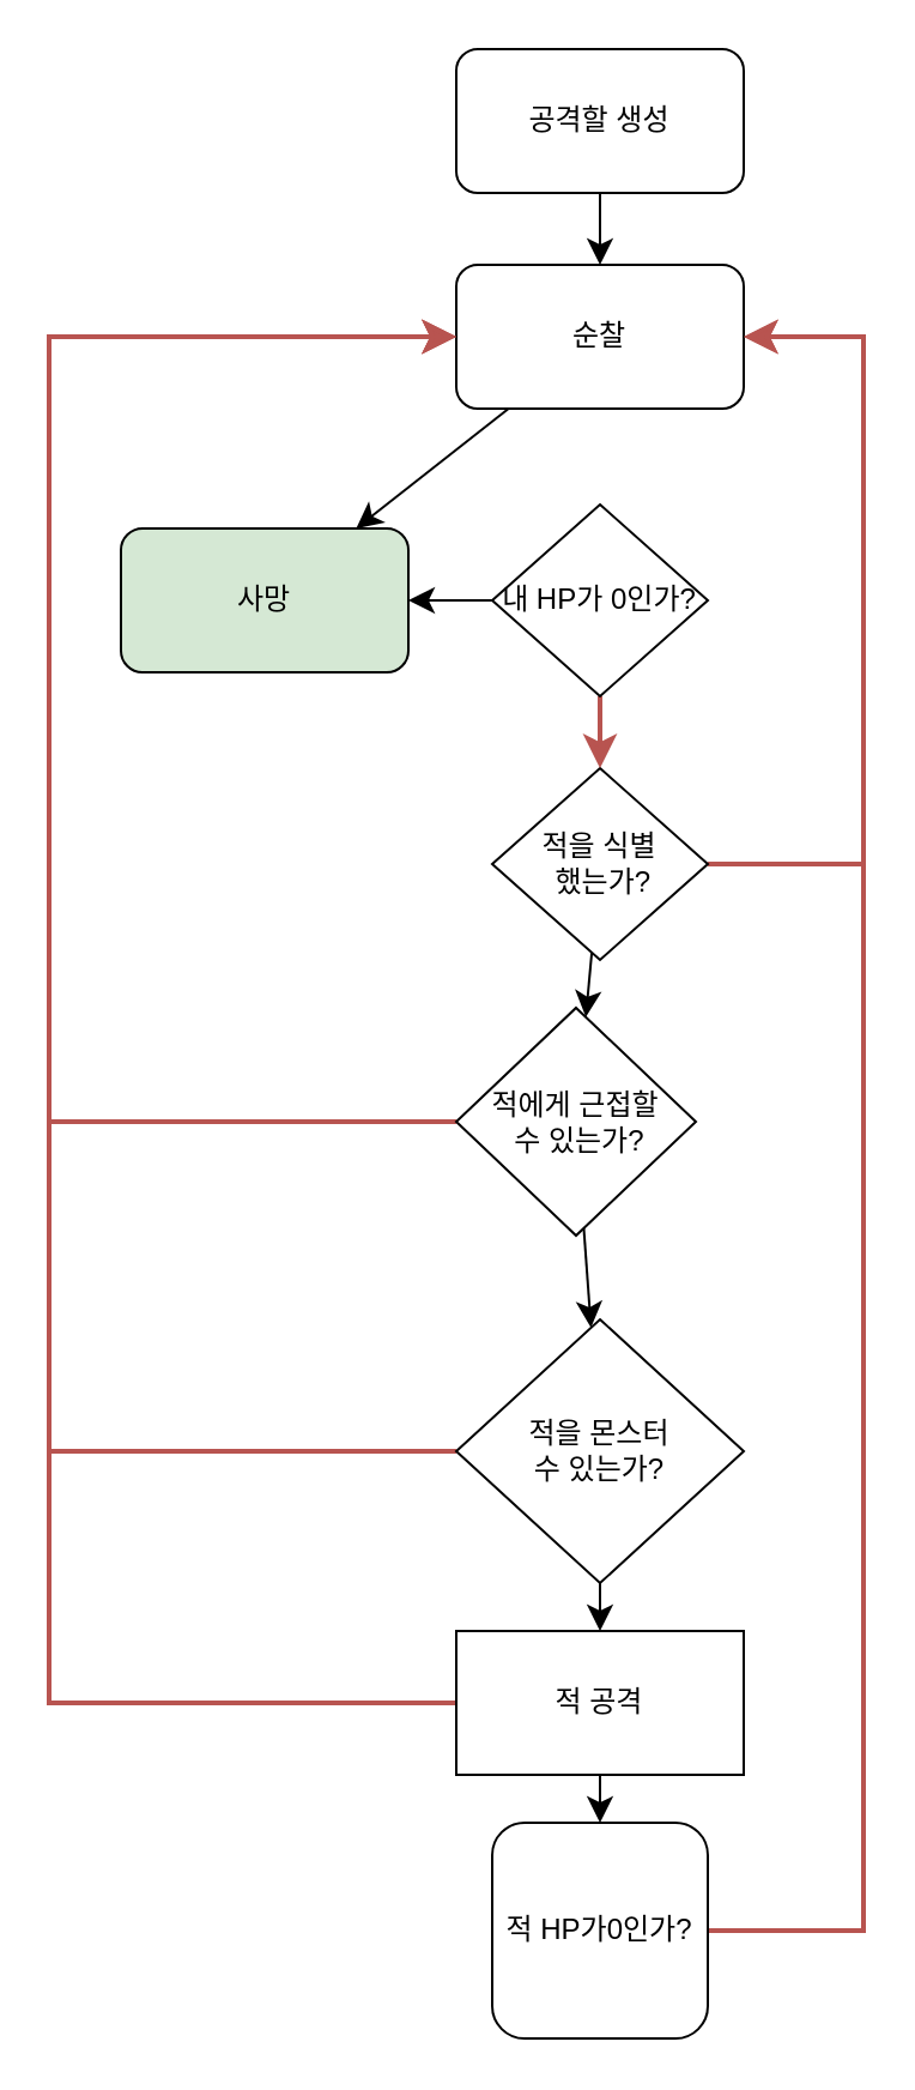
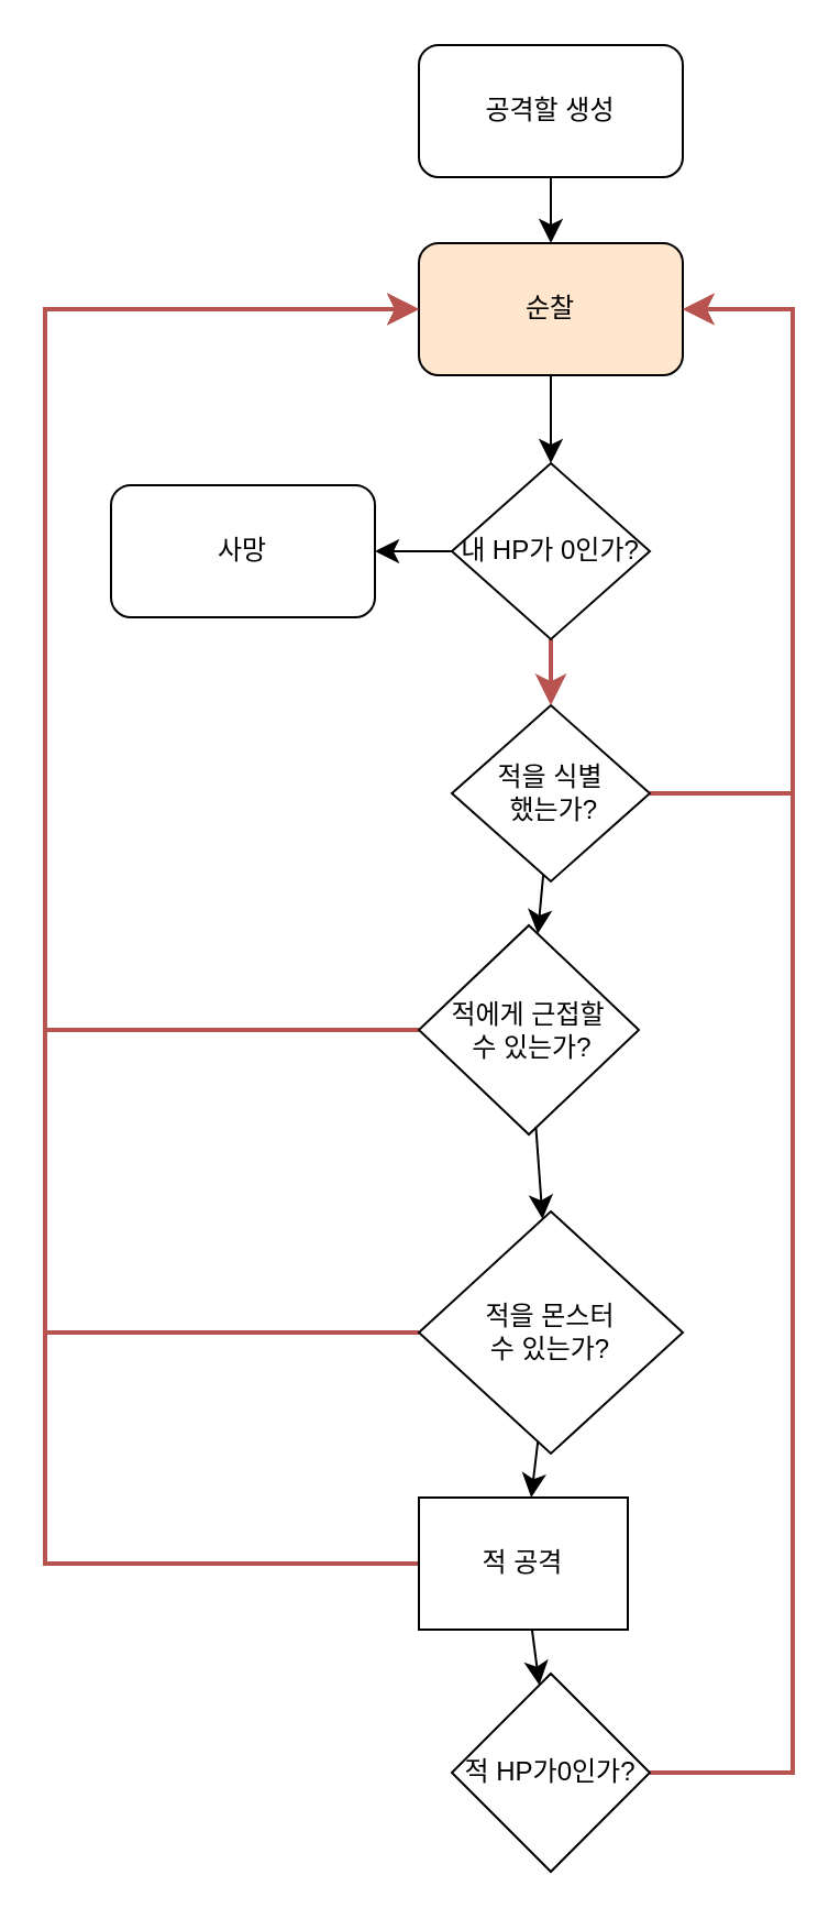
- <mxCell id="5" value="순찰" style="rounded=1;whiteSpace=wrap;html=1;labelBackgroundColor=none;" vertex="1" parent="1"><mxGeometry x="190" y="110" width="120" height="60" as="geometry" /></mxCell>
+ <mxCell id="5" value="순찰" style="rounded=1;whiteSpace=wrap;html=1;labelBackgroundColor=none;fillColor=#ffe6cc;" vertex="1" parent="1"><mxGeometry x="190" y="110" width="120" height="60" as="geometry" /></mxCell>
- <mxCell id="4" value="" style="edgeStyle=none;curved=1;rounded=0;orthogonalLoop=1;jettySize=auto;html=1;fontSize=12;startSize=8;endSize=8;" edge="1" parent="1" source="5" target="24"><mxGeometry relative="1" as="geometry" /></mxCell>
+ <mxCell id="4" value="" style="edgeStyle=none;curved=1;rounded=0;orthogonalLoop=1;jettySize=auto;html=1;fontSize=12;startSize=8;endSize=8;" edge="1" parent="1" source="5" target="23"><mxGeometry relative="1" as="geometry" /></mxCell>
- <mxCell id="24" value="사망" style="whiteSpace=wrap;html=1;rounded=1;labelBackgroundColor=none;fillColor=#d5e8d4;" vertex="1" parent="1"><mxGeometry x="50" y="220" width="120" height="60" as="geometry" /></mxCell>
+ <mxCell id="24" value="사망" style="whiteSpace=wrap;html=1;rounded=1;labelBackgroundColor=none;" vertex="1" parent="1"><mxGeometry x="50" y="220" width="120" height="60" as="geometry" /></mxCell>
- <mxCell id="18" value="적 공격" style="whiteSpace=wrap;html=1;rounded=0;labelBackgroundColor=none;" vertex="1" parent="1"><mxGeometry x="190" y="680" width="120" height="60" as="geometry" /></mxCell>
+ <mxCell id="18" value="적 공격" style="whiteSpace=wrap;html=1;rounded=0;labelBackgroundColor=none;" vertex="1" parent="1"><mxGeometry x="190" y="680" width="95" height="60" as="geometry" /></mxCell>
- <mxCell id="20" value="적 HP가0인가?" style="whiteSpace=wrap;html=1;labelBackgroundColor=none;rounded=1;" vertex="1" parent="1"><mxGeometry x="205" y="760" width="90" height="90" as="geometry" /></mxCell>
+ <mxCell id="20" value="적 HP가0인가?" style="rhombus;whiteSpace=wrap;html=1;rounded=0;labelBackgroundColor=none;" vertex="1" parent="1"><mxGeometry x="205" y="760" width="90" height="90" as="geometry" /></mxCell>
